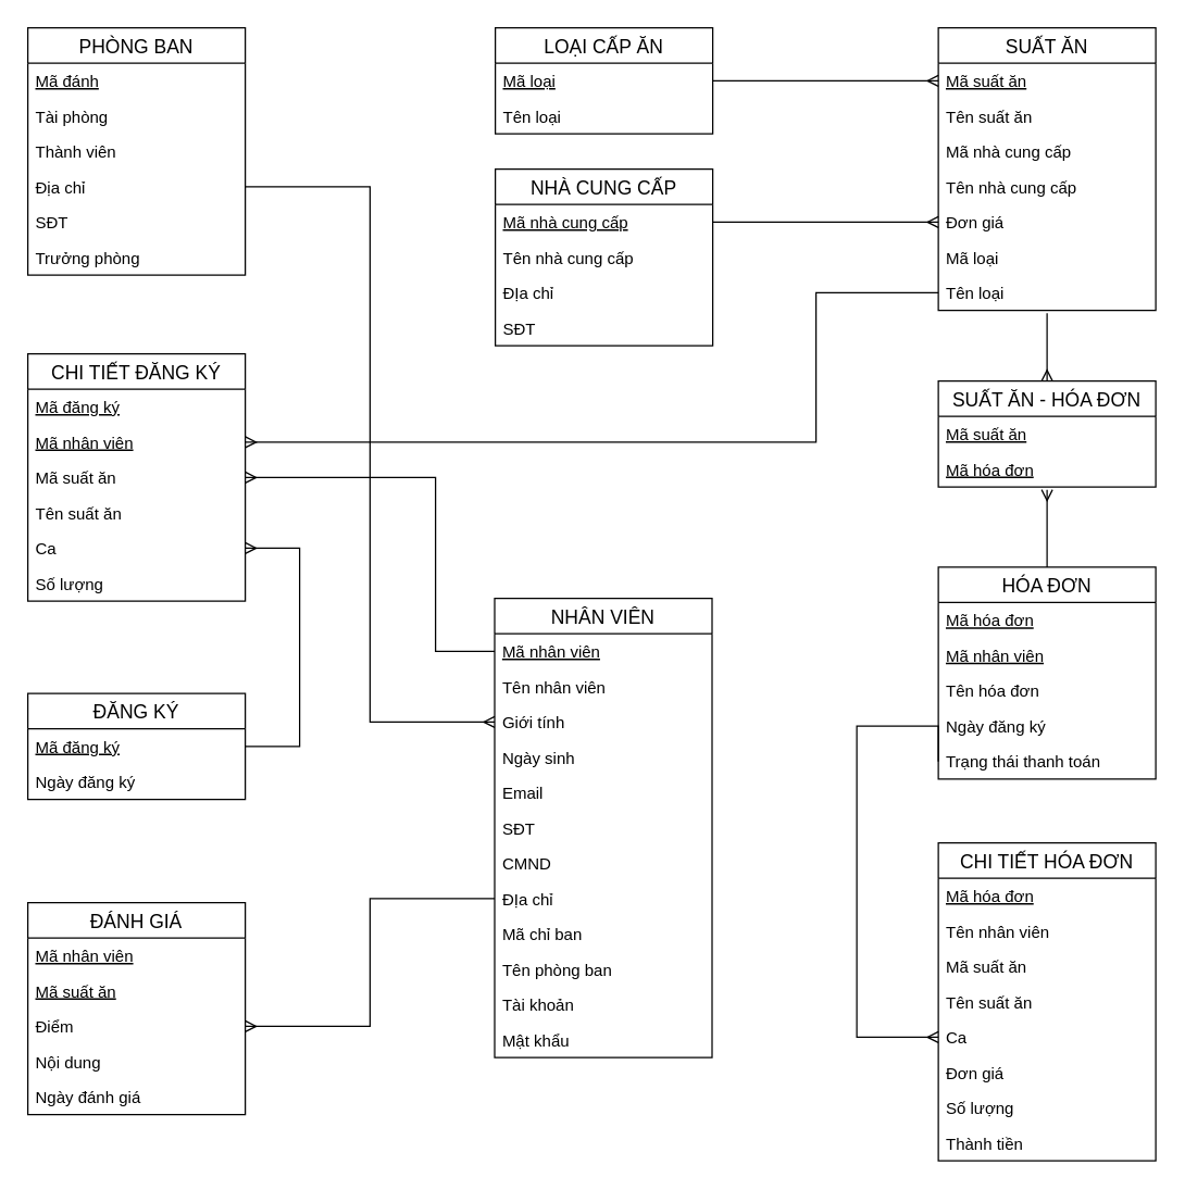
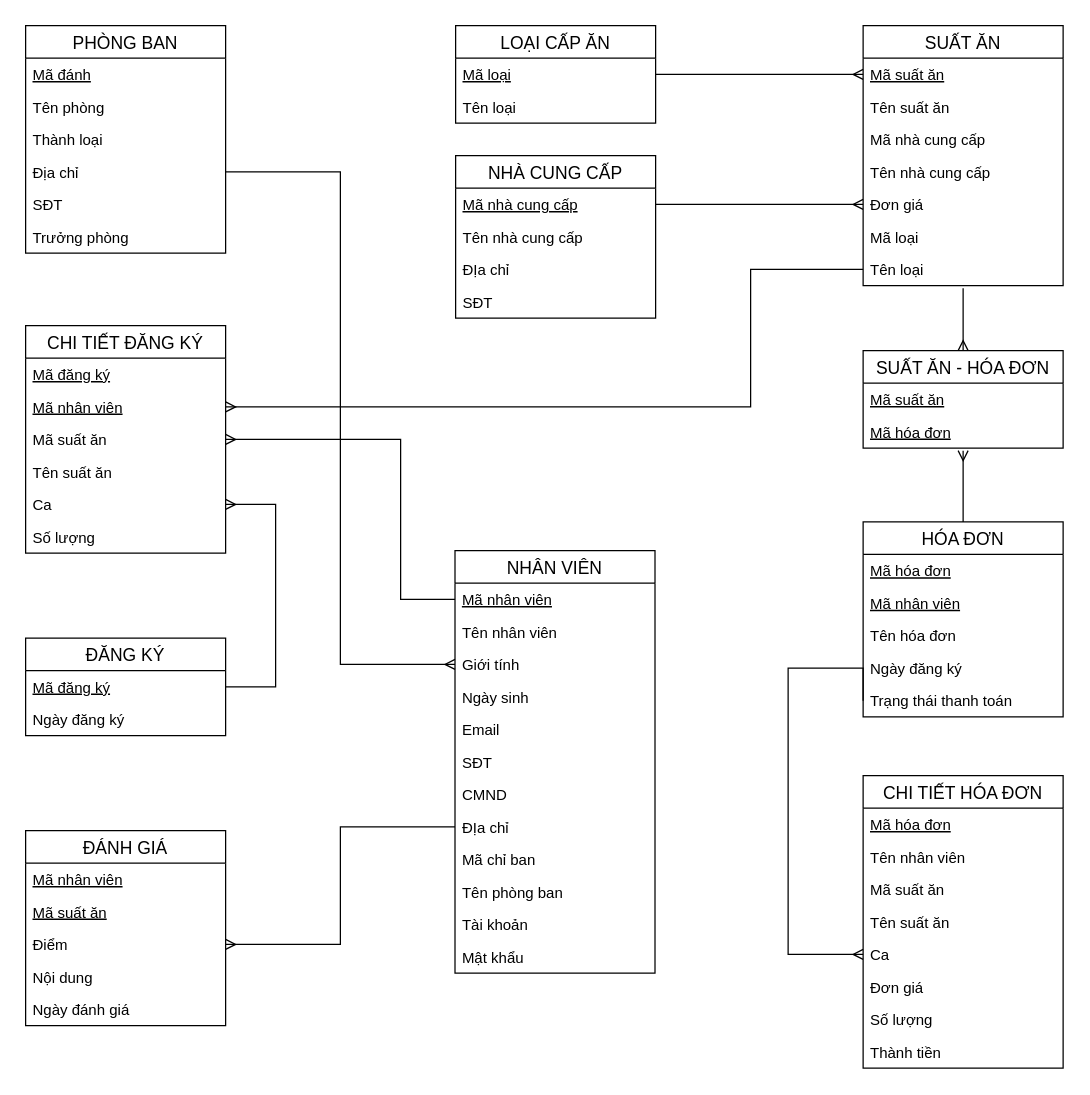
- <mxCell id="4" value="Tài phòng" style="text;strokeColor=none;fillColor=none;spacingLeft=4;spacingRight=4;overflow=hidden;rotatable=0;points=[[0,0.5],[1,0.5]];portConstraint=eastwest;fontSize=12;" parent="2" vertex="1"><mxGeometry y="52" width="160" height="26" as="geometry" /></mxCell>
+ <mxCell id="4" value="Tên phòng" style="text;strokeColor=none;fillColor=none;spacingLeft=4;spacingRight=4;overflow=hidden;rotatable=0;points=[[0,0.5],[1,0.5]];portConstraint=eastwest;fontSize=12;" parent="2" vertex="1"><mxGeometry y="52" width="160" height="26" as="geometry" /></mxCell>
- <mxCell id="5" value="Thành viên" style="text;strokeColor=none;fillColor=none;spacingLeft=4;spacingRight=4;overflow=hidden;rotatable=0;points=[[0,0.5],[1,0.5]];portConstraint=eastwest;fontSize=12;" parent="2" vertex="1"><mxGeometry y="78" width="160" height="26" as="geometry" /></mxCell>
+ <mxCell id="5" value="Thành loại" style="text;strokeColor=none;fillColor=none;spacingLeft=4;spacingRight=4;overflow=hidden;rotatable=0;points=[[0,0.5],[1,0.5]];portConstraint=eastwest;fontSize=12;" parent="2" vertex="1"><mxGeometry y="78" width="160" height="26" as="geometry" /></mxCell>
